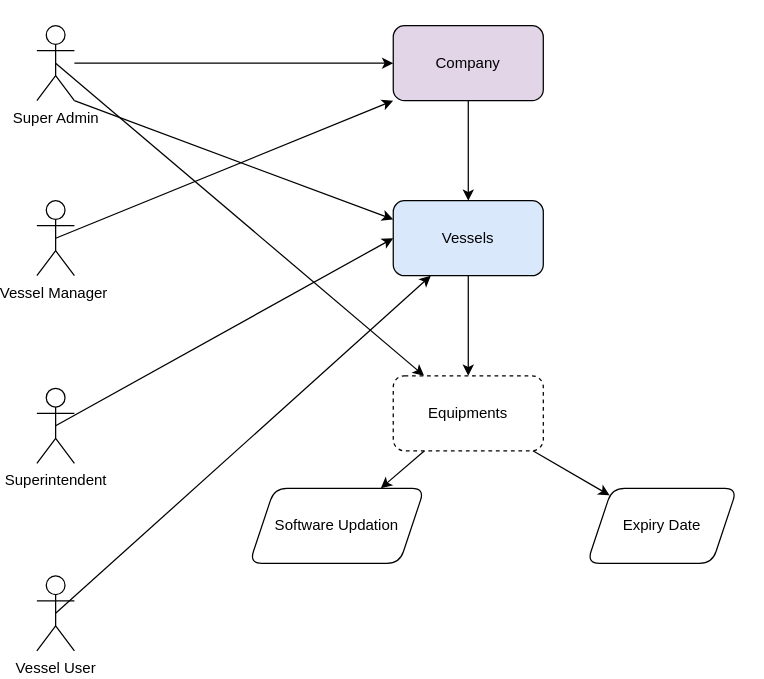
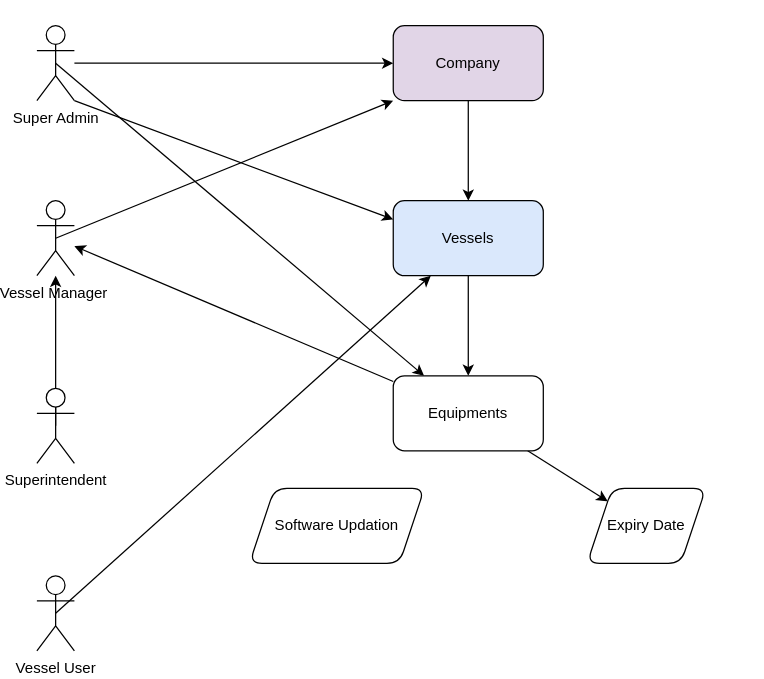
- <mxCell id="8" style="edgeStyle=none;html=1;exitX=0.5;exitY=0.5;exitDx=0;exitDy=0;exitPerimeter=0;entryX=0;entryY=0.5;entryDx=0;entryDy=0;" edge="1" parent="1" source="9" target="15"><mxGeometry relative="1" as="geometry" /></mxCell>
+ <mxCell id="8" style="edgeStyle=none;html=1;exitX=0.5;exitY=0.5;exitDx=0;exitDy=0;exitPerimeter=0;" edge="1" parent="1" source="9" target="7"><mxGeometry relative="1" as="geometry" /></mxCell>
- <mxCell id="18" value="Equipments" style="whiteSpace=wrap;html=1;rounded=1;dashed=1;" vertex="1" parent="1"><mxGeometry x="305" y="300" width="120" height="60" as="geometry" /></mxCell>
+ <mxCell id="18" value="Equipments" style="whiteSpace=wrap;html=1;rounded=1;" vertex="1" parent="1"><mxGeometry x="305" y="300" width="120" height="60" as="geometry" /></mxCell>
- <mxCell id="17" value="" style="edgeStyle=none;html=1;" edge="1" parent="1" source="18" target="20"><mxGeometry relative="1" as="geometry" /></mxCell>
+ <mxCell id="17" value="" style="edgeStyle=none;html=1;" edge="1" parent="1" source="18" target="7"><mxGeometry relative="1" as="geometry" /></mxCell>
- <mxCell id="19" value="Expiry Date" style="shape=parallelogram;perimeter=parallelogramPerimeter;whiteSpace=wrap;html=1;fixedSize=1;rounded=1;" vertex="1" parent="1"><mxGeometry x="460" y="390" width="120" height="60" as="geometry" /></mxCell>
+ <mxCell id="19" value="Expiry Date" style="shape=parallelogram;perimeter=parallelogramPerimeter;whiteSpace=wrap;html=1;fixedSize=1;rounded=1;" vertex="1" parent="1"><mxGeometry x="460" y="390" width="95" height="60" as="geometry" /></mxCell>
